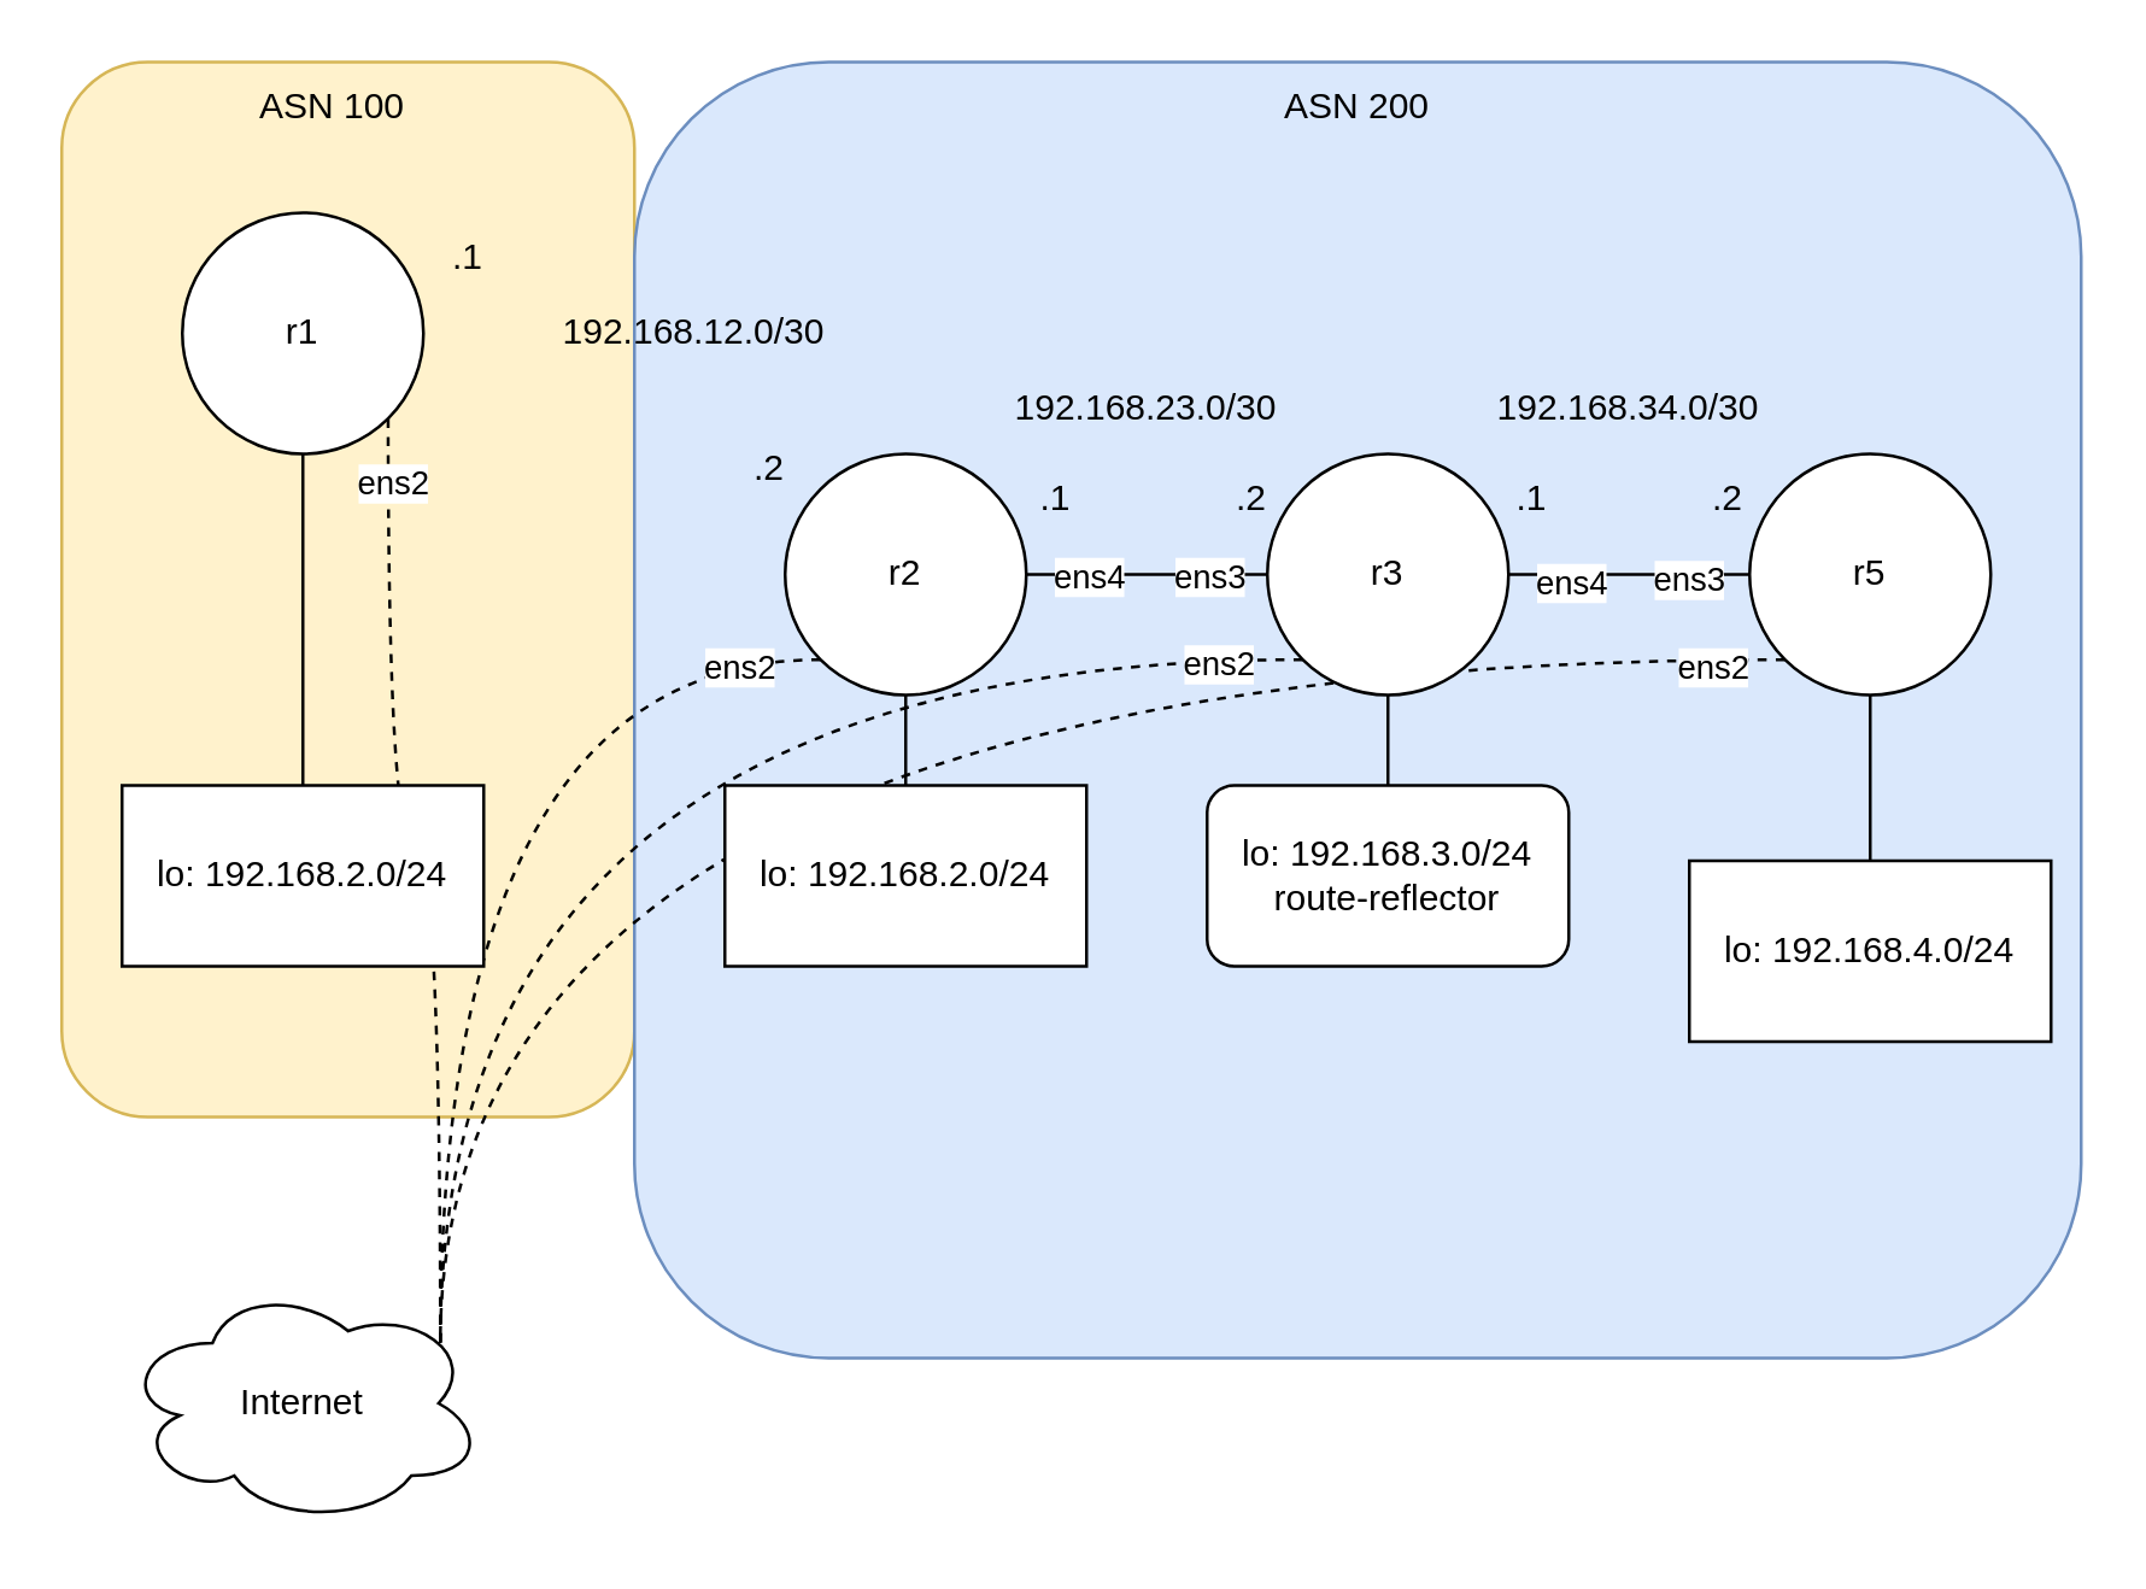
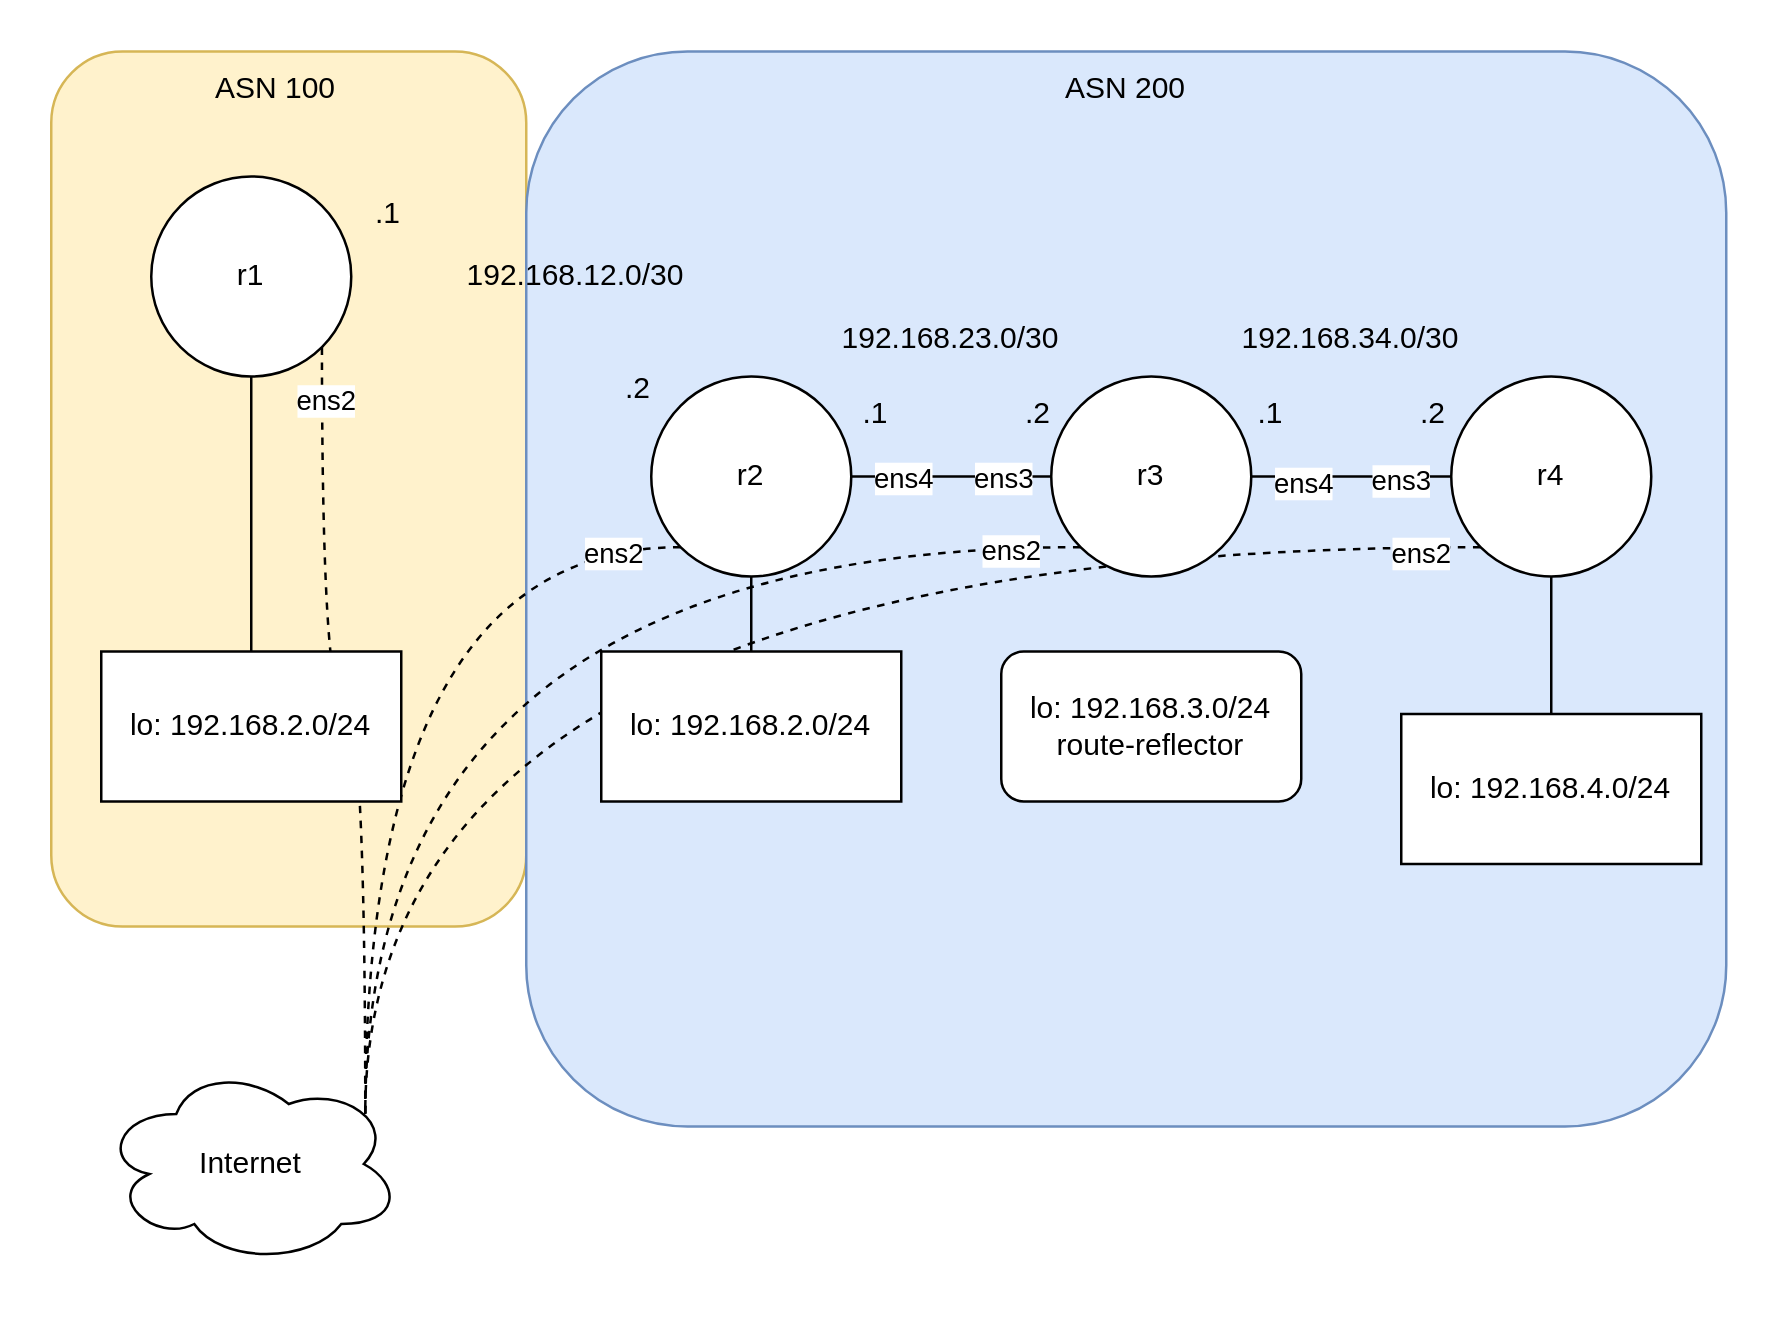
- <mxCell id="20" value="r5" style="ellipse;whiteSpace=wrap;html=1;aspect=fixed;" vertex="1" parent="1"><mxGeometry x="580" y="150" width="80" height="80" as="geometry" /></mxCell>
+ <mxCell id="20" value="r4" style="ellipse;whiteSpace=wrap;html=1;aspect=fixed;" vertex="1" parent="1"><mxGeometry x="580" y="150" width="80" height="80" as="geometry" /></mxCell>
- <mxCell id="23" style="edgeStyle=none;rounded=0;orthogonalLoop=1;jettySize=auto;html=1;exitX=0.5;exitY=0;exitDx=0;exitDy=0;entryX=0.5;entryY=1;entryDx=0;entryDy=0;endArrow=none;endFill=0;" edge="1" parent="1" source="24" target="41"><mxGeometry relative="1" as="geometry" /></mxCell>
